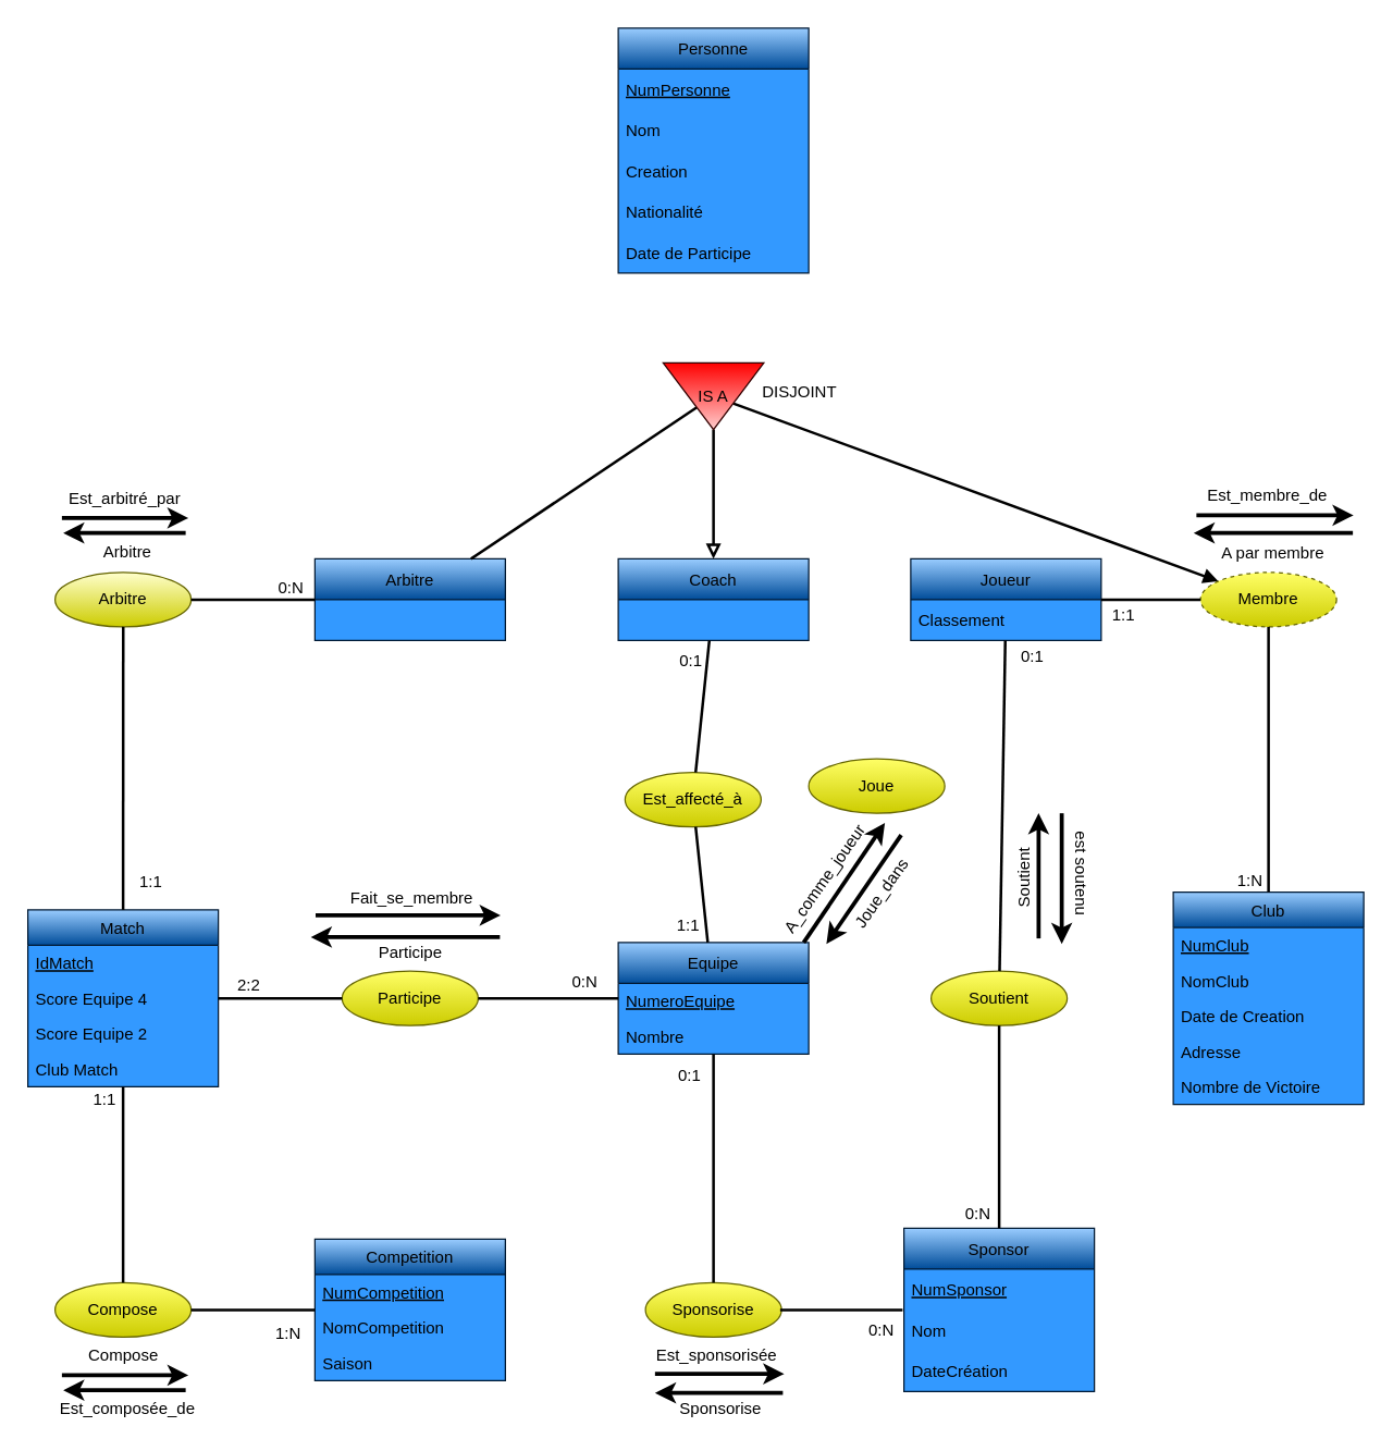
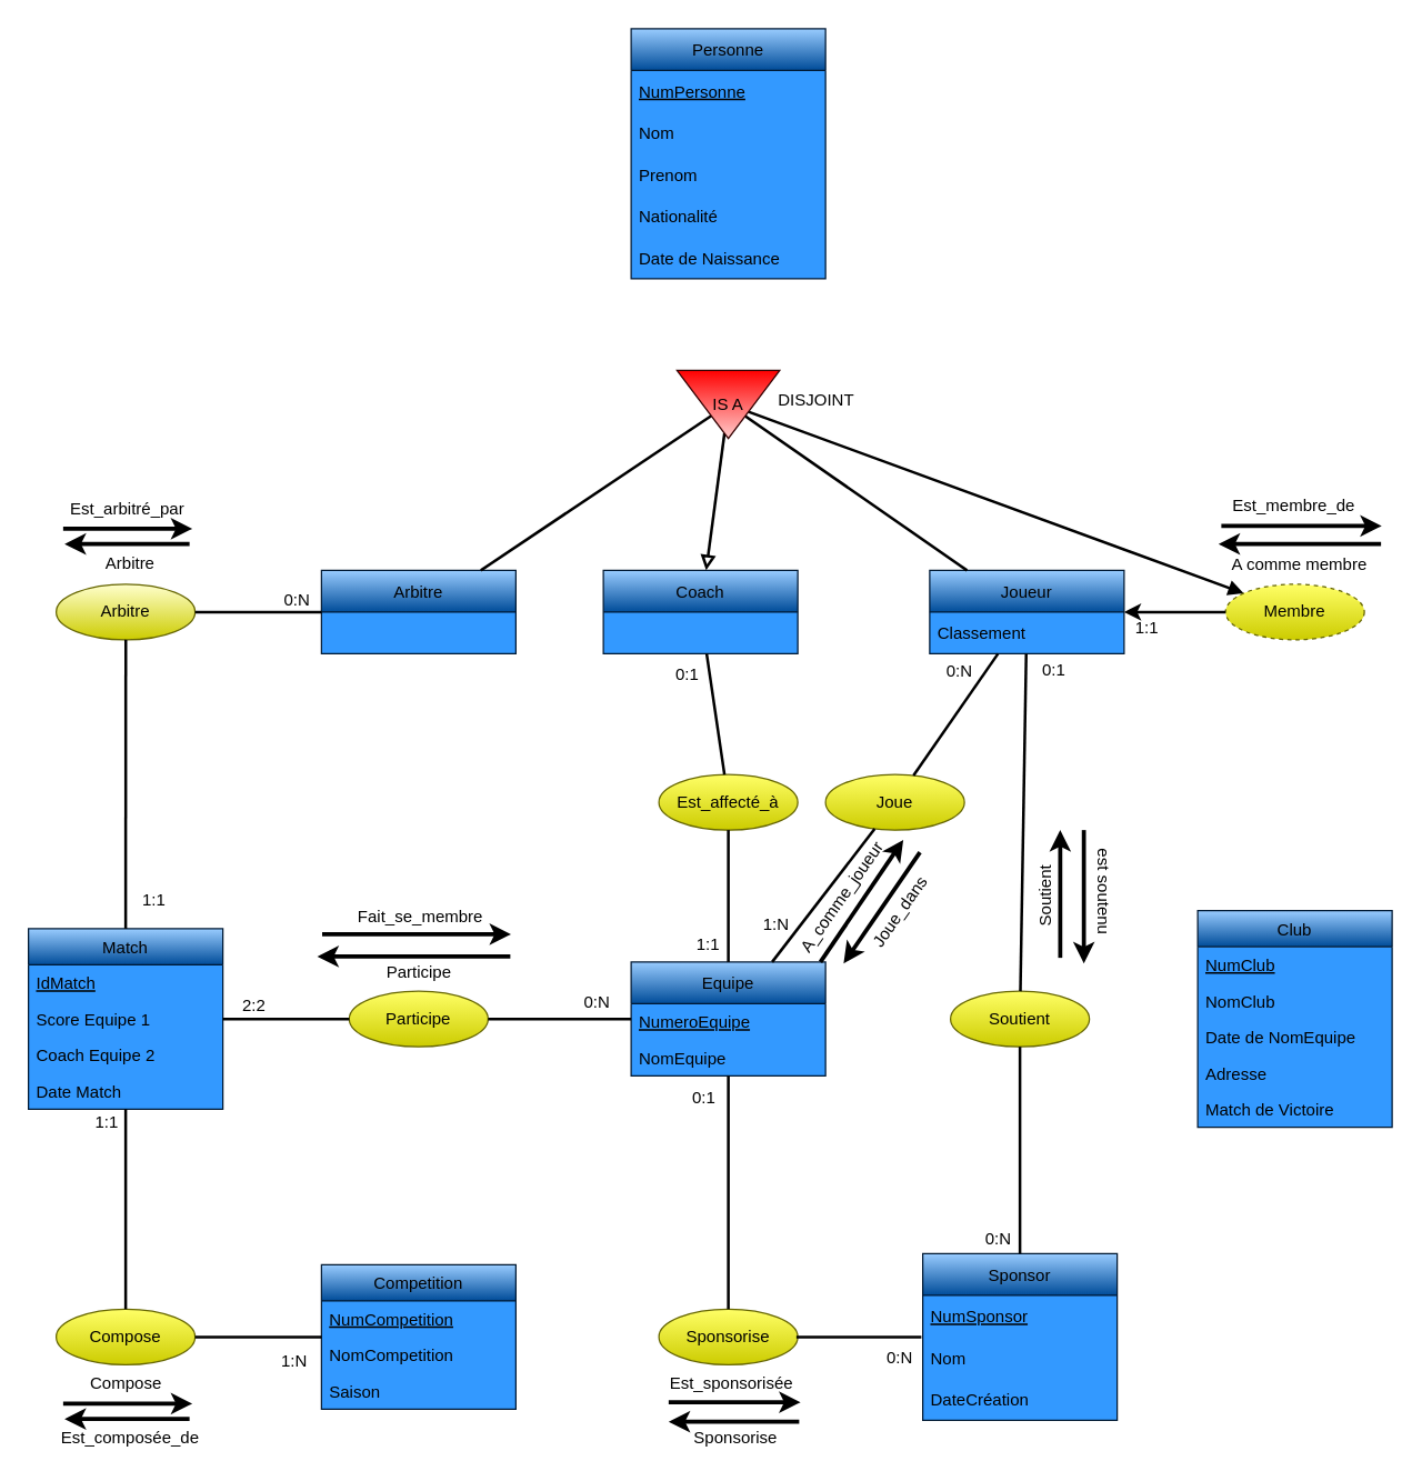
- <mxCell id="25" value="Creation" style="text;strokeColor=none;fillColor=none;align=left;verticalAlign=middle;spacingLeft=4;spacingRight=4;overflow=hidden;points=[[0,0.5],[1,0.5]];portConstraint=eastwest;rotatable=0;fontColor=#000000;" parent="22" vertex="1"><mxGeometry y="90" width="140" height="30" as="geometry" /></mxCell>
+ <mxCell id="25" value="Prenom" style="text;strokeColor=none;fillColor=none;align=left;verticalAlign=middle;spacingLeft=4;spacingRight=4;overflow=hidden;points=[[0,0.5],[1,0.5]];portConstraint=eastwest;rotatable=0;fontColor=#000000;" parent="22" vertex="1"><mxGeometry y="90" width="140" height="30" as="geometry" /></mxCell>
- <mxCell id="27" value="Date de Participe" style="text;strokeColor=none;fillColor=none;align=left;verticalAlign=middle;spacingLeft=4;spacingRight=4;overflow=hidden;points=[[0,0.5],[1,0.5]];portConstraint=eastwest;rotatable=0;fontColor=#000000;" parent="22" vertex="1"><mxGeometry y="150" width="140" height="30" as="geometry" /></mxCell>
+ <mxCell id="27" value="Date de Naissance" style="text;strokeColor=none;fillColor=none;align=left;verticalAlign=middle;spacingLeft=4;spacingRight=4;overflow=hidden;points=[[0,0.5],[1,0.5]];portConstraint=eastwest;rotatable=0;fontColor=#000000;" parent="22" vertex="1"><mxGeometry y="150" width="140" height="30" as="geometry" /></mxCell>
+ <mxCell id="34" style="edgeStyle=none;html=1;endArrow=none;endFill=0;strokeColor=#000000;strokeWidth=2;" parent="1" source="35" target="28" edge="1"><mxGeometry relative="1" as="geometry" /></mxCell>
- <mxCell id="82" value="&lt;font color=&quot;#000000&quot;&gt;A par membre&lt;/font&gt;" style="text;html=1;align=center;verticalAlign=middle;resizable=0;points=[];autosize=1;strokeColor=none;fillColor=none;" parent="1" vertex="1"><mxGeometry x="881" y="397" width="107" height="18" as="geometry" /></mxCell>
+ <mxCell id="82" value="&lt;font color=&quot;#000000&quot;&gt;A comme membre&lt;/font&gt;" style="text;html=1;align=center;verticalAlign=middle;resizable=0;points=[];autosize=1;strokeColor=none;fillColor=none;" parent="1" vertex="1"><mxGeometry x="881" y="397" width="107" height="18" as="geometry" /></mxCell>
- <mxCell id="30" value="Coach" style="swimlane;fontStyle=0;childLayout=stackLayout;horizontal=1;startSize=30;horizontalStack=0;resizeParent=1;resizeParentMax=0;resizeLast=0;collapsible=1;marginBottom=0;gradientColor=#004C99;swimlaneFillColor=#3399FF;strokeColor=#001933;fontColor=#000000;fillColor=#99CCFF;" parent="1" vertex="1"><mxGeometry x="454" y="410" width="140" height="60" as="geometry" /></mxCell>
+ <mxCell id="30" value="Coach" style="swimlane;fontStyle=0;childLayout=stackLayout;horizontal=1;startSize=30;horizontalStack=0;resizeParent=1;resizeParentMax=0;resizeLast=0;collapsible=1;marginBottom=0;gradientColor=#004C99;swimlaneFillColor=#3399FF;strokeColor=#001933;fontColor=#000000;fillColor=#99CCFF;" parent="1" vertex="1"><mxGeometry x="434" y="410" width="140" height="60" as="geometry" /></mxCell>
- <mxCell id="45" value="" style="endArrow=none;html=1;rounded=0;strokeWidth=2;strokeColor=#000000;" parent="1" source="44" target="28" edge="1"><mxGeometry relative="1" as="geometry"><mxPoint x="426" y="725" as="sourcePoint" /><mxPoint x="586" y="725" as="targetPoint" /></mxGeometry></mxCell>
+ <mxCell id="45" value="" style="endArrow=classic;html=1;rounded=0;strokeWidth=2;strokeColor=#000000;" parent="1" source="44" target="28" edge="1"><mxGeometry relative="1" as="geometry"><mxPoint x="426" y="725" as="sourcePoint" /><mxPoint x="586" y="725" as="targetPoint" /></mxGeometry></mxCell>
+ <mxCell id="50" value="" style="endArrow=none;html=1;rounded=0;strokeWidth=2;strokeColor=#000000;" parent="1" source="49" target="28" edge="1"><mxGeometry relative="1" as="geometry"><mxPoint x="422" y="725" as="sourcePoint" /><mxPoint x="582" y="725" as="targetPoint" /></mxGeometry></mxCell>
+ <mxCell id="51" value="0:N" style="resizable=0;html=1;align=right;verticalAlign=bottom;rounded=0;shadow=0;strokeColor=#FFFFCC;fillColor=default;gradientColor=#666600;gradientDirection=south;fontColor=#000000;" parent="50" connectable="0" vertex="1"><mxGeometry x="1" relative="1" as="geometry"><mxPoint x="-18" y="21" as="offset" /></mxGeometry></mxCell>
- <mxCell id="47" value="" style="endArrow=none;html=1;rounded=0;strokeWidth=2;strokeColor=#000000;" parent="1" source="44" target="16" edge="1"><mxGeometry relative="1" as="geometry"><mxPoint x="437" y="725" as="sourcePoint" /><mxPoint x="597" y="725" as="targetPoint" /></mxGeometry></mxCell>
- <mxCell id="48" value="1:N" style="resizable=0;html=1;align=right;verticalAlign=bottom;rounded=0;shadow=0;strokeColor=#FFFFCC;fillColor=default;gradientColor=#666600;gradientDirection=south;fontColor=#000000;" parent="47" connectable="0" vertex="1"><mxGeometry x="1" relative="1" as="geometry"><mxPoint x="-4" as="offset" /></mxGeometry></mxCell>
- <mxCell id="39" value="&lt;font color=&quot;#000000&quot;&gt;Est_affecté_à&lt;/font&gt;" style="ellipse;whiteSpace=wrap;html=1;align=center;rounded=0;shadow=0;strokeColor=#666600;fillColor=#FFFF66;gradientColor=#CCCC00;gradientDirection=south;" parent="1" vertex="1"><mxGeometry x="459" y="567" width="100" height="40" as="geometry" /></mxCell>
+ <mxCell id="39" value="&lt;font color=&quot;#000000&quot;&gt;Est_affecté_à&lt;/font&gt;" style="ellipse;whiteSpace=wrap;html=1;align=center;rounded=0;shadow=0;strokeColor=#666600;fillColor=#FFFF66;gradientColor=#CCCC00;gradientDirection=south;" parent="1" vertex="1"><mxGeometry x="474" y="557" width="100" height="40" as="geometry" /></mxCell>
+ <mxCell id="52" value="" style="endArrow=none;html=1;rounded=0;strokeWidth=2;strokeColor=#000000;" parent="1" source="49" target="36" edge="1"><mxGeometry relative="1" as="geometry"><mxPoint x="422" y="725" as="sourcePoint" /><mxPoint x="582" y="725" as="targetPoint" /></mxGeometry></mxCell>
+ <mxCell id="53" value="&lt;font color=&quot;#000000&quot;&gt;1:N&lt;/font&gt;" style="resizable=0;html=1;align=right;verticalAlign=bottom;rounded=0;shadow=0;strokeColor=#FFFFCC;fillColor=default;gradientColor=#666600;gradientDirection=south;" parent="52" connectable="0" vertex="1"><mxGeometry x="1" relative="1" as="geometry"><mxPoint x="12" y="-19" as="offset" /></mxGeometry></mxCell>
- <mxCell id="13" value="Score Equipe 4" style="text;strokeColor=none;fillColor=none;align=left;verticalAlign=top;spacingLeft=4;spacingRight=4;overflow=hidden;rotatable=0;points=[[0,0.5],[1,0.5]];portConstraint=eastwest;fontColor=#000000;" parent="11" vertex="1"><mxGeometry y="52" width="140" height="26" as="geometry" /></mxCell>
+ <mxCell id="13" value="Score Equipe 1" style="text;strokeColor=none;fillColor=none;align=left;verticalAlign=top;spacingLeft=4;spacingRight=4;overflow=hidden;rotatable=0;points=[[0,0.5],[1,0.5]];portConstraint=eastwest;fontColor=#000000;" parent="11" vertex="1"><mxGeometry y="52" width="140" height="26" as="geometry" /></mxCell>
- <mxCell id="19" value="Date de Creation" style="text;strokeColor=none;fillColor=none;align=left;verticalAlign=top;spacingLeft=4;spacingRight=4;overflow=hidden;rotatable=0;points=[[0,0.5],[1,0.5]];portConstraint=eastwest;fontColor=#000000;" parent="16" vertex="1"><mxGeometry y="78" width="140" height="26" as="geometry" /></mxCell>
+ <mxCell id="19" value="Date de NomEquipe" style="text;strokeColor=none;fillColor=none;align=left;verticalAlign=top;spacingLeft=4;spacingRight=4;overflow=hidden;rotatable=0;points=[[0,0.5],[1,0.5]];portConstraint=eastwest;fontColor=#000000;" parent="16" vertex="1"><mxGeometry y="78" width="140" height="26" as="geometry" /></mxCell>
- <mxCell id="14" value="Score Equipe 2" style="text;strokeColor=none;fillColor=none;align=left;verticalAlign=top;spacingLeft=4;spacingRight=4;overflow=hidden;rotatable=0;points=[[0,0.5],[1,0.5]];portConstraint=eastwest;fontColor=#000000;" parent="11" vertex="1"><mxGeometry y="78" width="140" height="26" as="geometry" /></mxCell>
+ <mxCell id="14" value="Coach Equipe 2" style="text;strokeColor=none;fillColor=none;align=left;verticalAlign=top;spacingLeft=4;spacingRight=4;overflow=hidden;rotatable=0;points=[[0,0.5],[1,0.5]];portConstraint=eastwest;fontColor=#000000;" parent="11" vertex="1"><mxGeometry y="78" width="140" height="26" as="geometry" /></mxCell>
- <mxCell id="38" value="Nombre" style="text;strokeColor=none;fillColor=none;align=left;verticalAlign=top;spacingLeft=4;spacingRight=4;overflow=hidden;rotatable=0;points=[[0,0.5],[1,0.5]];portConstraint=eastwest;fontColor=#000000;" parent="36" vertex="1"><mxGeometry y="56" width="140" height="26" as="geometry" /></mxCell>
+ <mxCell id="38" value="NomEquipe" style="text;strokeColor=none;fillColor=none;align=left;verticalAlign=top;spacingLeft=4;spacingRight=4;overflow=hidden;rotatable=0;points=[[0,0.5],[1,0.5]];portConstraint=eastwest;fontColor=#000000;" parent="36" vertex="1"><mxGeometry y="56" width="140" height="26" as="geometry" /></mxCell>
- <mxCell id="15" value="Club Match" style="text;strokeColor=none;fillColor=none;align=left;verticalAlign=top;spacingLeft=4;spacingRight=4;overflow=hidden;rotatable=0;points=[[0,0.5],[1,0.5]];portConstraint=eastwest;fontColor=#000000;" parent="11" vertex="1"><mxGeometry y="104" width="140" height="26" as="geometry" /></mxCell>
+ <mxCell id="15" value="Date Match" style="text;strokeColor=none;fillColor=none;align=left;verticalAlign=top;spacingLeft=4;spacingRight=4;overflow=hidden;rotatable=0;points=[[0,0.5],[1,0.5]];portConstraint=eastwest;fontColor=#000000;" parent="11" vertex="1"><mxGeometry y="104" width="140" height="26" as="geometry" /></mxCell>
- <mxCell id="21" value="Nombre de Victoire" style="text;strokeColor=none;fillColor=none;align=left;verticalAlign=top;spacingLeft=4;spacingRight=4;overflow=hidden;rotatable=0;points=[[0,0.5],[1,0.5]];portConstraint=eastwest;fontColor=#000000;" parent="16" vertex="1"><mxGeometry y="130" width="140" height="26" as="geometry" /></mxCell>
+ <mxCell id="21" value="Match de Victoire" style="text;strokeColor=none;fillColor=none;align=left;verticalAlign=top;spacingLeft=4;spacingRight=4;overflow=hidden;rotatable=0;points=[[0,0.5],[1,0.5]];portConstraint=eastwest;fontColor=#000000;" parent="16" vertex="1"><mxGeometry y="130" width="140" height="26" as="geometry" /></mxCell>
